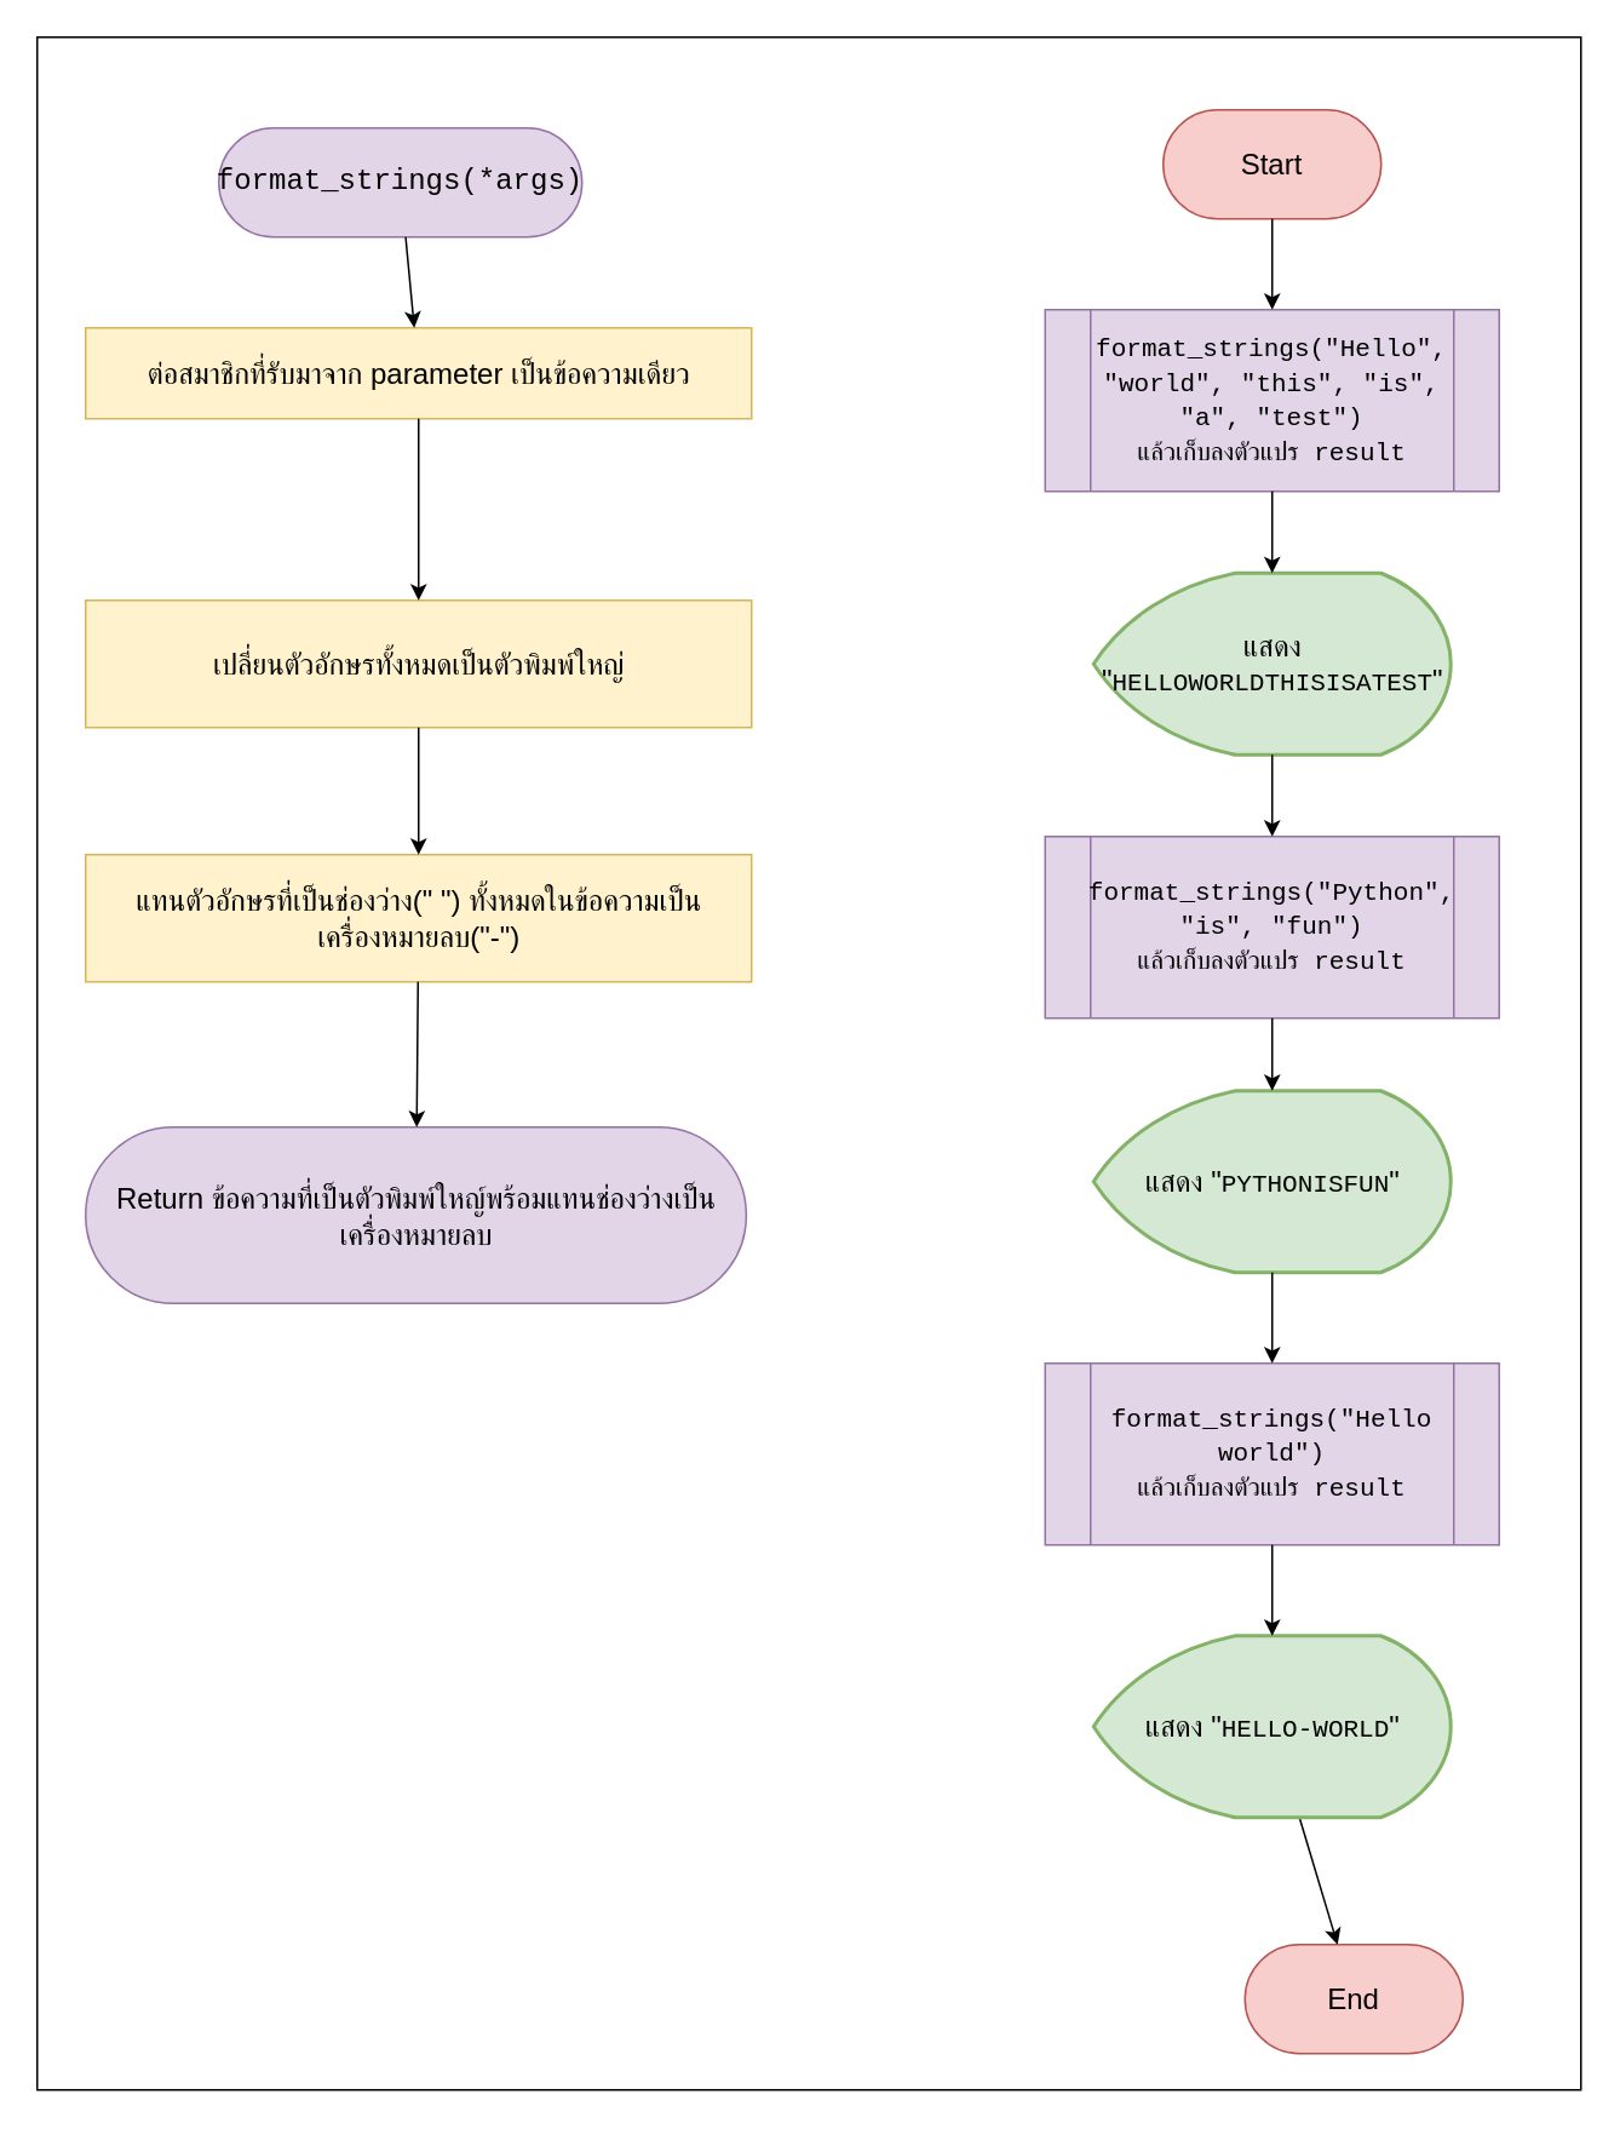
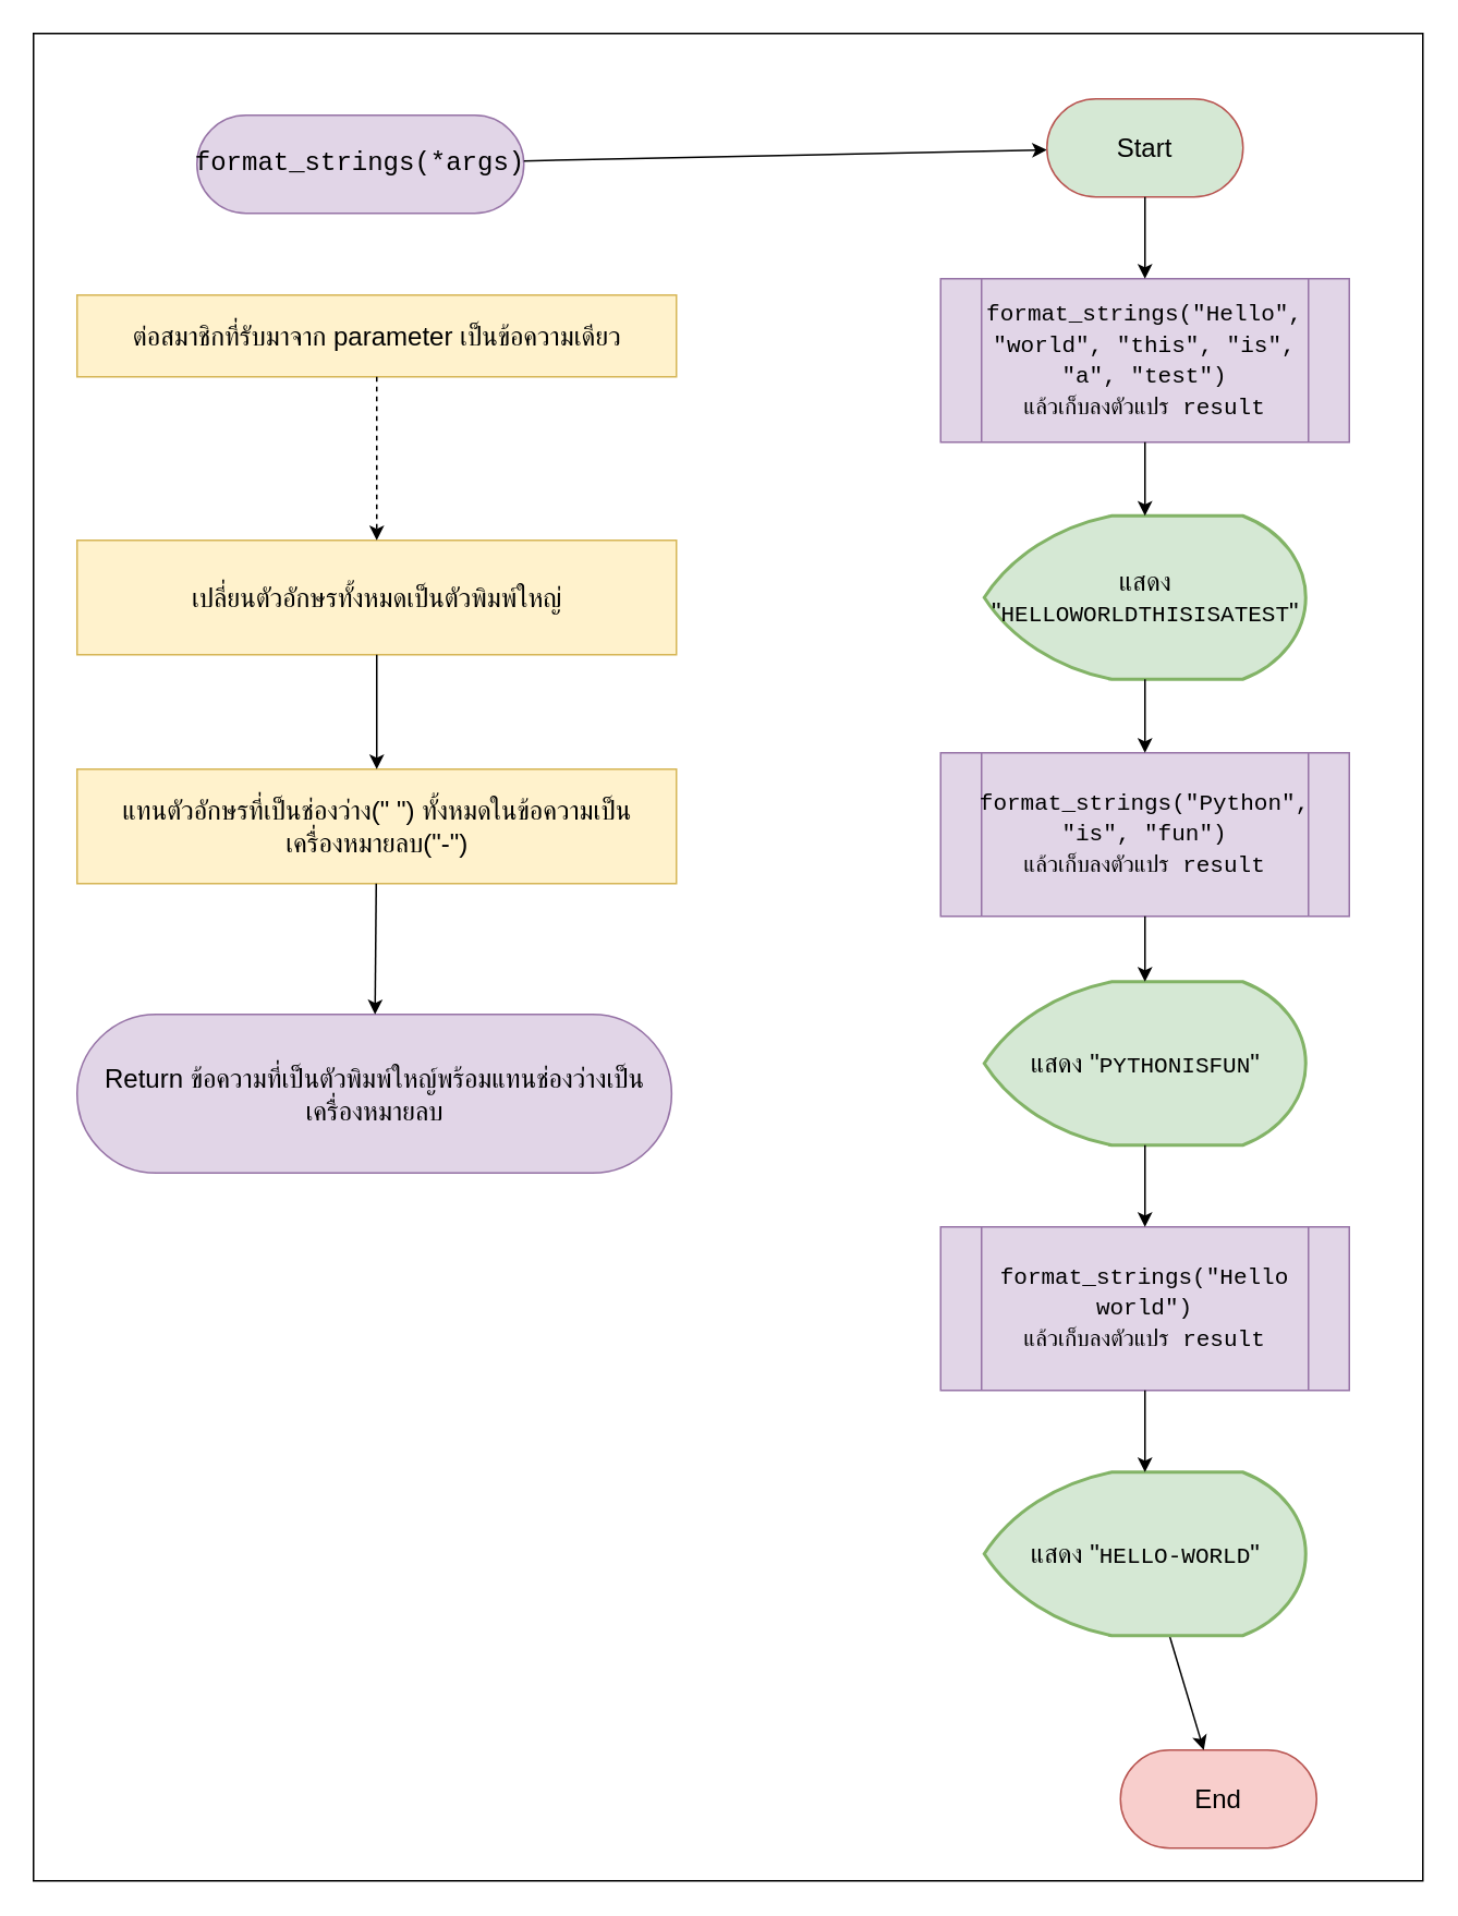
- <mxCell id="13" value="Start" style="rounded=1;whiteSpace=wrap;html=1;fontSize=16;arcSize=50;fillColor=#f8cecc;strokeColor=#b85450;" parent="2" vertex="1"><mxGeometry x="620" y="40" width="120" height="60" as="geometry" /></mxCell>
+ <mxCell id="13" value="Start" style="rounded=1;whiteSpace=wrap;html=1;fontSize=16;arcSize=50;fillColor=#d5e8d4;strokeColor=#b85450;" parent="2" vertex="1"><mxGeometry x="620" y="40" width="120" height="60" as="geometry" /></mxCell>
- <mxCell id="7" value="" style="edgeStyle=none;html=1;fontSize=16;" parent="2" source="5" target="6" edge="1"><mxGeometry relative="1" as="geometry" /></mxCell>
+ <mxCell id="7" value="" style="edgeStyle=none;html=1;fontSize=16;" parent="2" source="5" target="13" edge="1"><mxGeometry relative="1" as="geometry" /></mxCell>
- <mxCell id="9" value="" style="edgeStyle=none;html=1;fontSize=16;" parent="2" source="6" target="8" edge="1"><mxGeometry relative="1" as="geometry" /></mxCell>
+ <mxCell id="9" value="" style="edgeStyle=none;html=1;fontSize=16;dashed=1;" parent="2" source="6" target="8" edge="1"><mxGeometry relative="1" as="geometry" /></mxCell>
